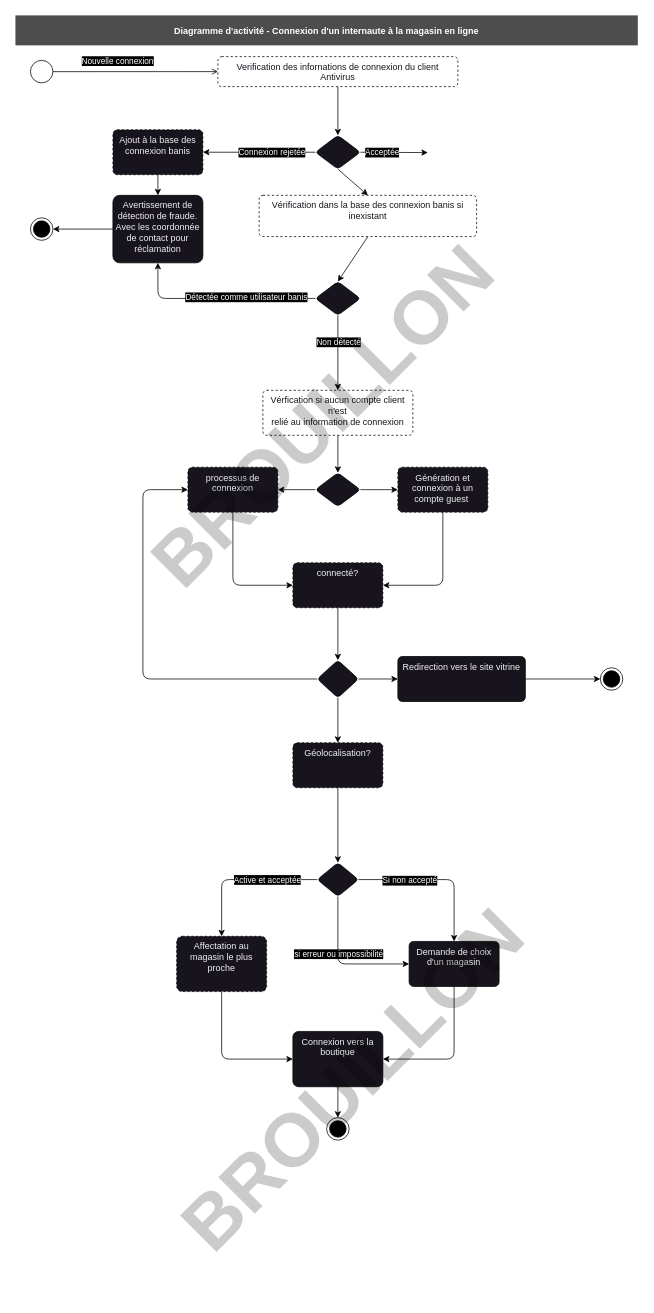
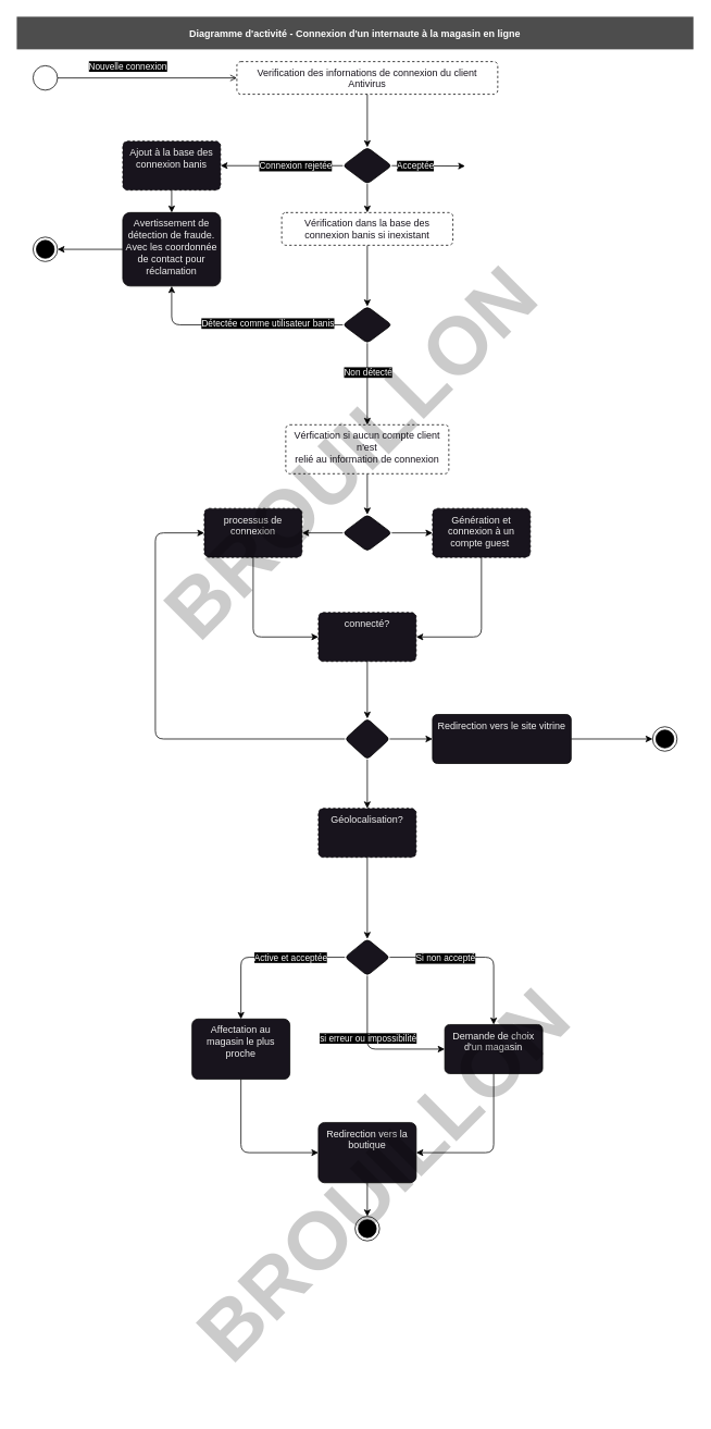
- <mxCell id="19" value="Vérification dans la base des connexion banis si inexistant" style="html=1;align=center;verticalAlign=top;rounded=1;absoluteArcSize=1;arcSize=10;dashed=1;whiteSpace=wrap;fontColor=#18141D;" parent="1" vertex="1"><mxGeometry x="345" y="260" width="290" height="55" as="geometry" /></mxCell>
+ <mxCell id="19" value="Vérification dans la base des connexion banis si inexistant" style="html=1;align=center;verticalAlign=top;rounded=1;absoluteArcSize=1;arcSize=10;dashed=1;whiteSpace=wrap;fontColor=#18141D;" parent="1" vertex="1"><mxGeometry x="345" y="260" width="210" height="40" as="geometry" /></mxCell>
- <mxCell id="53" value="Affectation au magasin le plus proche" style="whiteSpace=wrap;html=1;verticalAlign=top;fillColor=rgb(24, 20, 29);rounded=1;arcSize=10;dashed=1;fontColor=#F0F0F0;" parent="1" vertex="1"><mxGeometry x="235" y="1248.13" width="120" height="73.75" as="geometry" /></mxCell>
+ <mxCell id="53" value="Affectation au magasin le plus proche" style="whiteSpace=wrap;html=1;verticalAlign=top;fillColor=rgb(24, 20, 29);rounded=1;arcSize=10;dashed=0;fontColor=#F0F0F0;" parent="1" vertex="1"><mxGeometry x="235" y="1248.13" width="120" height="73.75" as="geometry" /></mxCell>
- <mxCell id="57" value="Connexion vers la boutique" style="whiteSpace=wrap;html=1;verticalAlign=top;fillColor=rgb(24, 20, 29);rounded=1;arcSize=10;dashed=0;fontColor=#F0F0F0;" parent="1" vertex="1"><mxGeometry x="390" y="1375" width="120" height="73.75" as="geometry" /></mxCell>
+ <mxCell id="57" value="Redirection vers la boutique" style="whiteSpace=wrap;html=1;verticalAlign=top;fillColor=rgb(24, 20, 29);rounded=1;arcSize=10;dashed=0;fontColor=#F0F0F0;" parent="1" vertex="1"><mxGeometry x="390" y="1375" width="120" height="73.75" as="geometry" /></mxCell>
